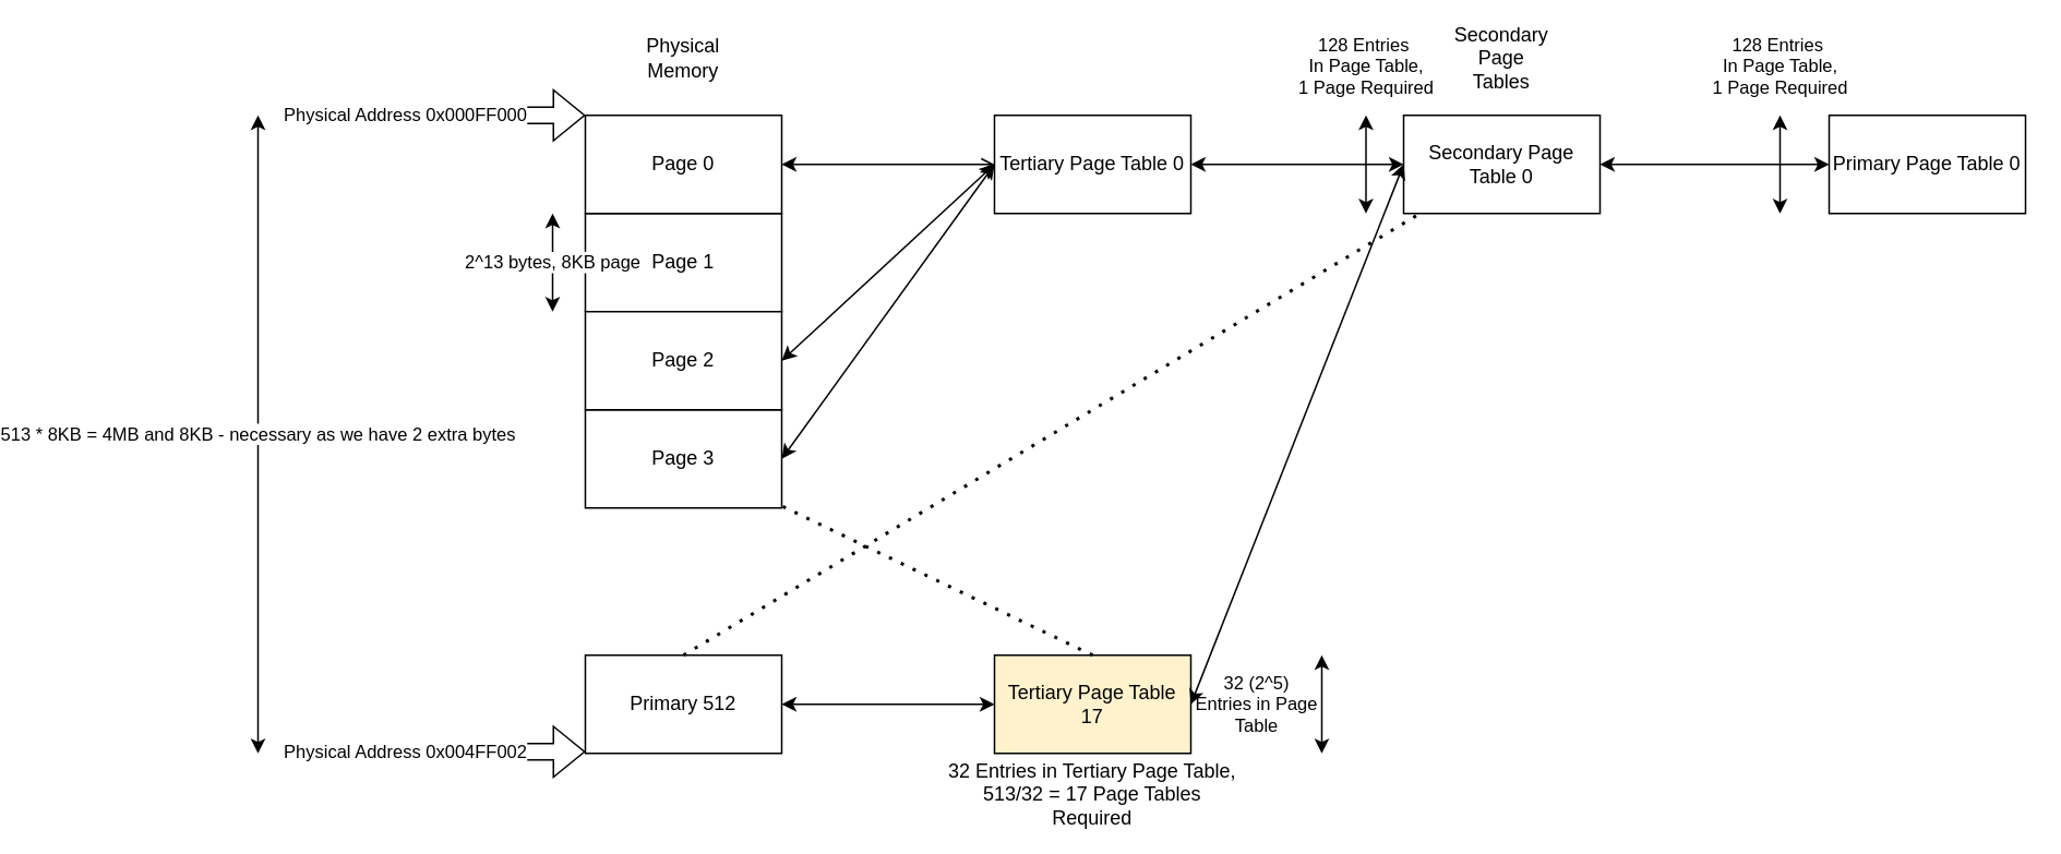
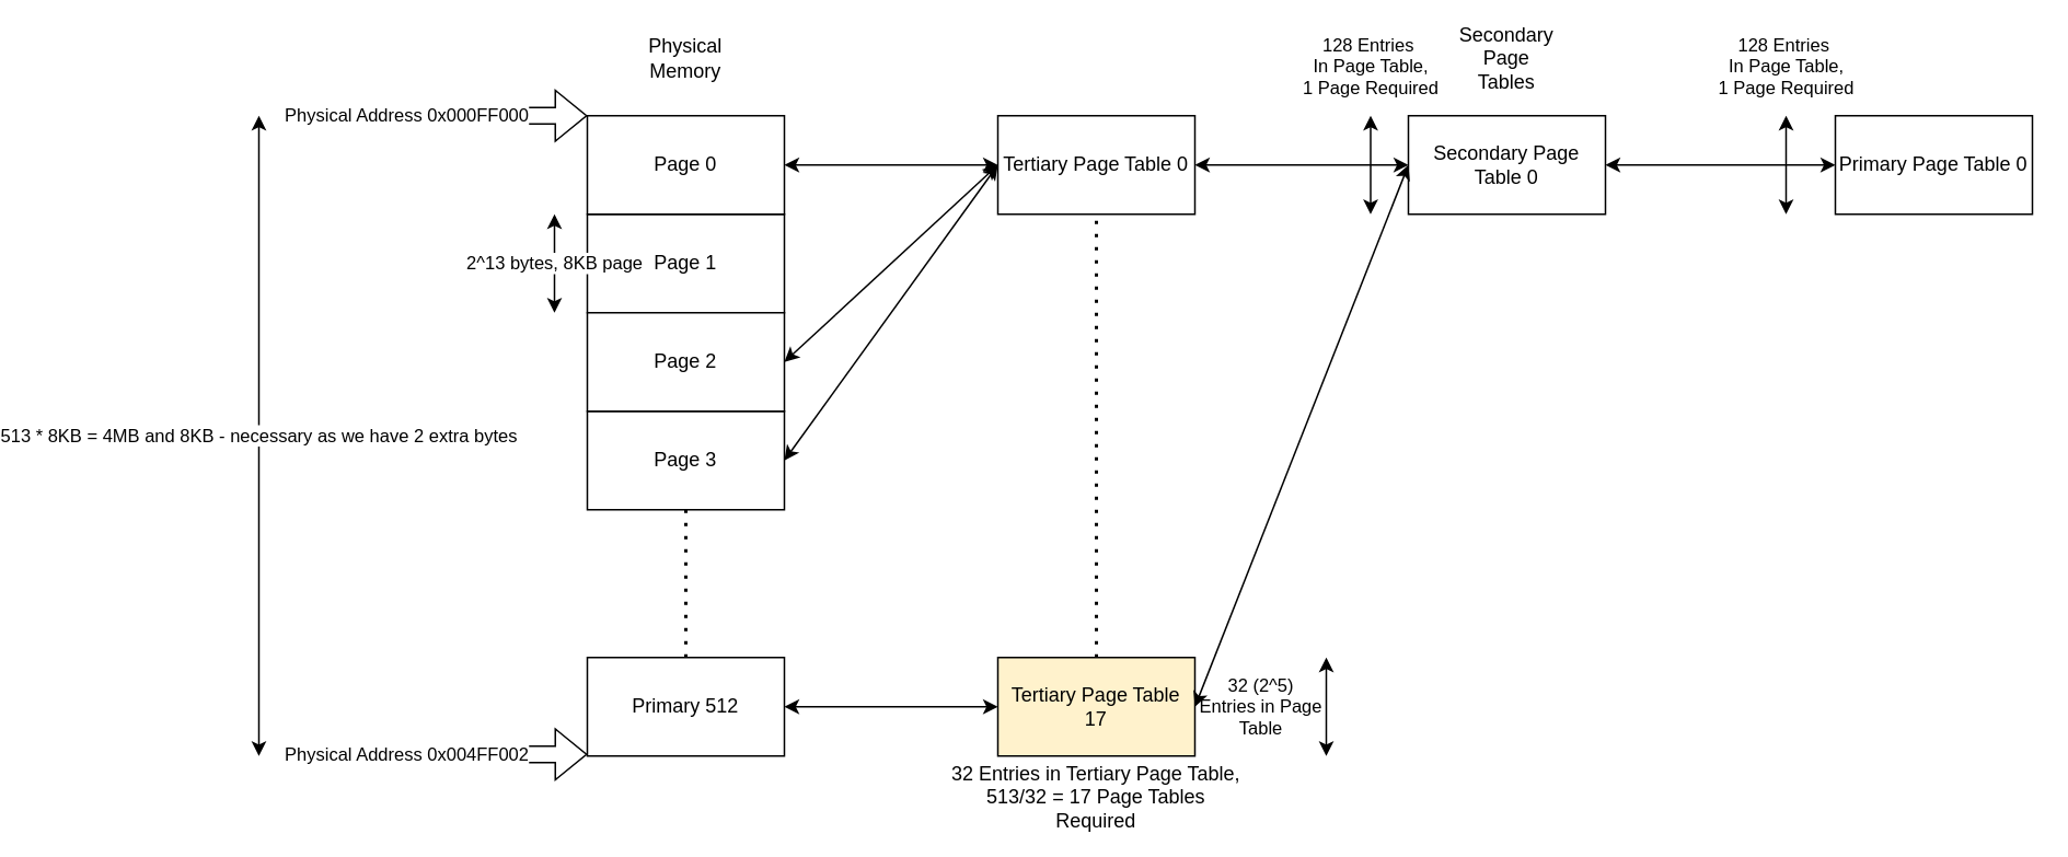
- <mxCell id="18" value="" style="endArrow=open;startArrow=classic;html=1;rounded=0;exitX=1;exitY=0.5;exitDx=0;exitDy=0;entryX=0;entryY=0.5;entryDx=0;entryDy=0;" parent="1" source="3" target="12" edge="1"><mxGeometry width="50" height="50" relative="1" as="geometry"><mxPoint x="350" y="170" as="sourcePoint" /><mxPoint x="480" y="110" as="targetPoint" /></mxGeometry></mxCell>
+ <mxCell id="18" value="" style="endArrow=classic;startArrow=classic;html=1;rounded=0;exitX=1;exitY=0.5;exitDx=0;exitDy=0;entryX=0;entryY=0.5;entryDx=0;entryDy=0;" parent="1" source="3" target="12" edge="1"><mxGeometry width="50" height="50" relative="1" as="geometry"><mxPoint x="350" y="170" as="sourcePoint" /><mxPoint x="480" y="110" as="targetPoint" /></mxGeometry></mxCell>
- <mxCell id="8" value="" style="endArrow=none;dashed=1;html=1;dashPattern=1 3;strokeWidth=2;rounded=0;exitX=0.5;exitY=0;exitDx=0;exitDy=0;" parent="1" source="4" target="23" edge="1"><mxGeometry width="50" height="50" relative="1" as="geometry"><mxPoint x="30" y="380" as="sourcePoint" /><mxPoint x="80" y="330" as="targetPoint" /></mxGeometry></mxCell>
+ <mxCell id="8" value="" style="endArrow=none;dashed=1;html=1;dashPattern=1 3;strokeWidth=2;rounded=0;entryX=0.5;entryY=1;entryDx=0;entryDy=0;exitX=0.5;exitY=0;exitDx=0;exitDy=0;" parent="1" source="4" target="5" edge="1"><mxGeometry width="50" height="50" relative="1" as="geometry"><mxPoint x="30" y="380" as="sourcePoint" /><mxPoint x="80" y="330" as="targetPoint" /></mxGeometry></mxCell>
- <mxCell id="14" value="" style="endArrow=none;dashed=1;html=1;dashPattern=1 3;strokeWidth=2;rounded=0;exitX=0.5;exitY=0;exitDx=0;exitDy=0;" parent="1" source="13" target="5" edge="1"><mxGeometry width="50" height="50" relative="1" as="geometry"><mxPoint x="290" y="410" as="sourcePoint" /><mxPoint x="290" y="320" as="targetPoint" /></mxGeometry></mxCell>
+ <mxCell id="14" value="" style="endArrow=none;dashed=1;html=1;dashPattern=1 3;strokeWidth=2;rounded=0;entryX=0.5;entryY=1;entryDx=0;entryDy=0;exitX=0.5;exitY=0;exitDx=0;exitDy=0;" parent="1" source="13" target="12" edge="1"><mxGeometry width="50" height="50" relative="1" as="geometry"><mxPoint x="290" y="410" as="sourcePoint" /><mxPoint x="290" y="320" as="targetPoint" /></mxGeometry></mxCell>
